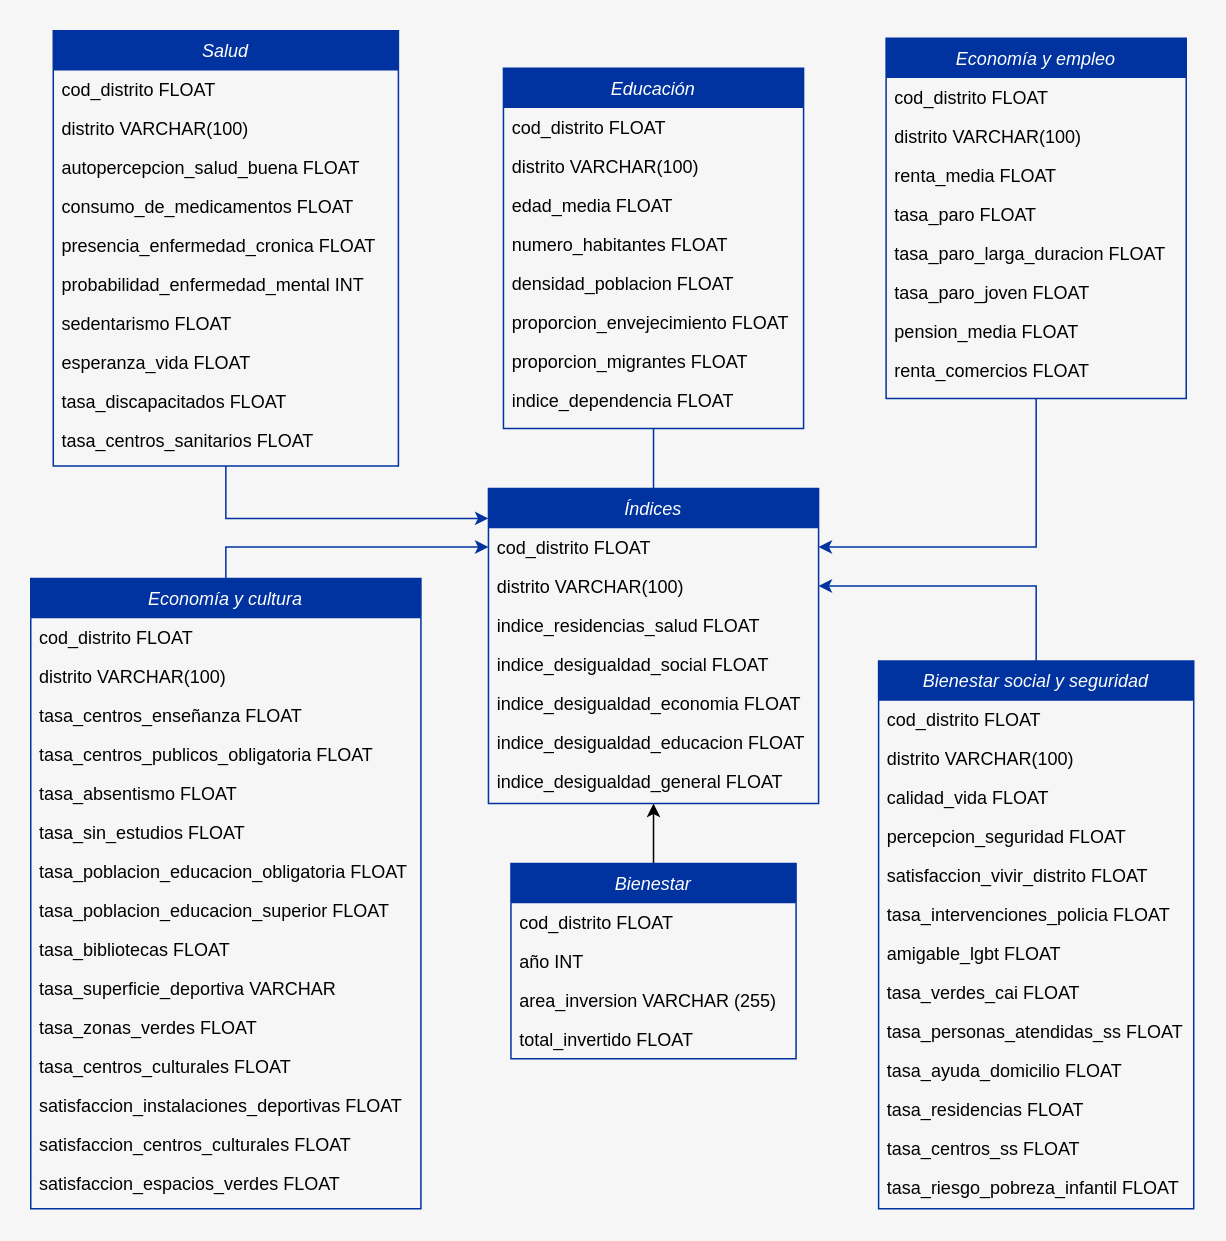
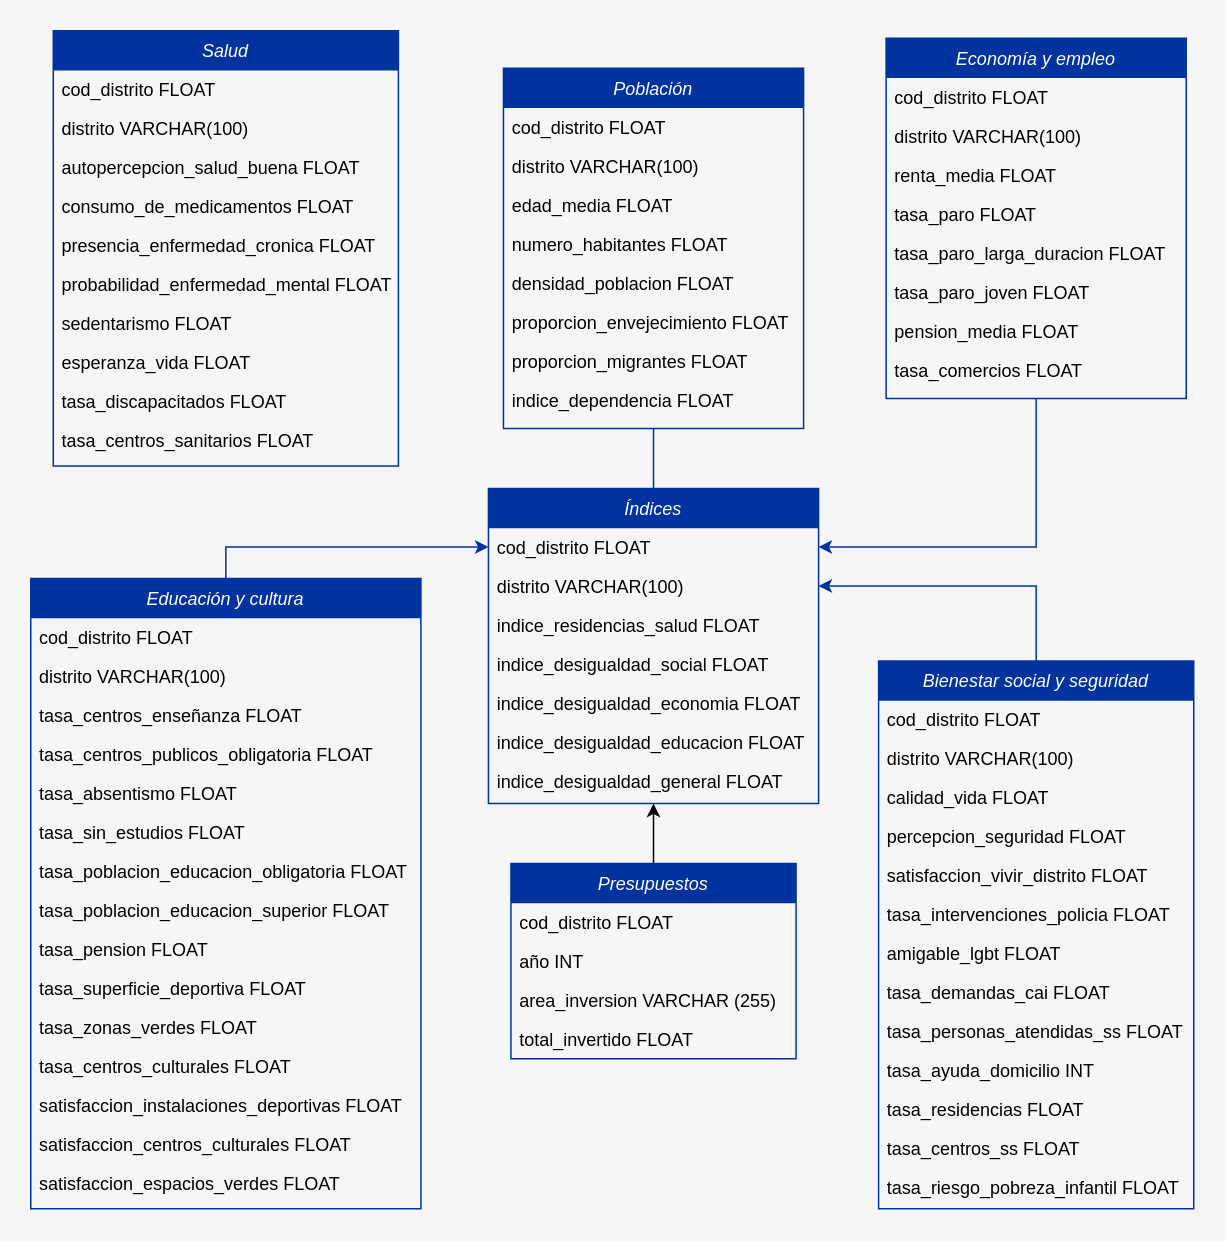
- <mxCell id="3" value="Educación" style="swimlane;fontStyle=2;align=center;verticalAlign=top;childLayout=stackLayout;horizontal=1;startSize=26;horizontalStack=0;resizeParent=1;resizeLast=0;collapsible=1;marginBottom=0;rounded=0;shadow=0;strokeWidth=1;fontColor=#ffffff;fillColor=#0033A0;strokeColor=#0033A0;" parent="1" vertex="1"><mxGeometry x="335" y="45" width="200" height="240" as="geometry"><mxRectangle x="230" y="140" width="160" height="26" as="alternateBounds" /></mxGeometry></mxCell>
+ <mxCell id="3" value="Población" style="swimlane;fontStyle=2;align=center;verticalAlign=top;childLayout=stackLayout;horizontal=1;startSize=26;horizontalStack=0;resizeParent=1;resizeLast=0;collapsible=1;marginBottom=0;rounded=0;shadow=0;strokeWidth=1;fontColor=#ffffff;fillColor=#0033A0;strokeColor=#0033A0;" parent="1" vertex="1"><mxGeometry x="335" y="45" width="200" height="240" as="geometry"><mxRectangle x="230" y="140" width="160" height="26" as="alternateBounds" /></mxGeometry></mxCell>
- <mxCell id="32" value="probabilidad_enfermedad_mental INT" style="text;align=left;verticalAlign=top;spacingLeft=4;spacingRight=4;overflow=hidden;rotatable=0;points=[[0,0.5],[1,0.5]];portConstraint=eastwest;" vertex="1" parent="26"><mxGeometry y="156" width="230" height="26" as="geometry" /></mxCell>
+ <mxCell id="32" value="probabilidad_enfermedad_mental FLOAT" style="text;align=left;verticalAlign=top;spacingLeft=4;spacingRight=4;overflow=hidden;rotatable=0;points=[[0,0.5],[1,0.5]];portConstraint=eastwest;" vertex="1" parent="26"><mxGeometry y="156" width="230" height="26" as="geometry" /></mxCell>
- <mxCell id="79" value="renta_comercios FLOAT" style="text;align=left;verticalAlign=top;spacingLeft=4;spacingRight=4;overflow=hidden;rotatable=0;points=[[0,0.5],[1,0.5]];portConstraint=eastwest;" vertex="1" parent="71"><mxGeometry y="208" width="200" height="26" as="geometry" /></mxCell>
+ <mxCell id="79" value="tasa_comercios FLOAT" style="text;align=left;verticalAlign=top;spacingLeft=4;spacingRight=4;overflow=hidden;rotatable=0;points=[[0,0.5],[1,0.5]];portConstraint=eastwest;" vertex="1" parent="71"><mxGeometry y="208" width="200" height="26" as="geometry" /></mxCell>
- <mxCell id="54" style="edgeStyle=orthogonalEdgeStyle;rounded=0;orthogonalLoop=1;jettySize=auto;html=1;exitX=0.5;exitY=1;exitDx=0;exitDy=0;entryX=0;entryY=0.095;entryDx=0;entryDy=0;entryPerimeter=0;strokeColor=#0033A0;" edge="1" parent="1" source="26" target="12"><mxGeometry relative="1" as="geometry" /></mxCell>
- <mxCell id="38" value="Economía y cultura" style="swimlane;fontStyle=2;align=center;verticalAlign=top;childLayout=stackLayout;horizontal=1;startSize=26;horizontalStack=0;resizeParent=1;resizeLast=0;collapsible=1;marginBottom=0;rounded=0;shadow=0;strokeWidth=1;fontColor=#FFFFFF;fillColor=#0033A0;strokeColor=#0033A0;" vertex="1" parent="1"><mxGeometry x="20" y="385" width="260" height="420" as="geometry"><mxRectangle x="230" y="140" width="160" height="26" as="alternateBounds" /></mxGeometry></mxCell>
+ <mxCell id="38" value="Educación y cultura" style="swimlane;fontStyle=2;align=center;verticalAlign=top;childLayout=stackLayout;horizontal=1;startSize=26;horizontalStack=0;resizeParent=1;resizeLast=0;collapsible=1;marginBottom=0;rounded=0;shadow=0;strokeWidth=1;fontColor=#FFFFFF;fillColor=#0033A0;strokeColor=#0033A0;" vertex="1" parent="1"><mxGeometry x="20" y="385" width="260" height="420" as="geometry"><mxRectangle x="230" y="140" width="160" height="26" as="alternateBounds" /></mxGeometry></mxCell>
- <mxCell id="21" value="Bienestar" style="swimlane;fontStyle=2;align=center;verticalAlign=top;childLayout=stackLayout;horizontal=1;startSize=26;horizontalStack=0;resizeParent=1;resizeLast=0;collapsible=1;marginBottom=0;rounded=0;shadow=0;strokeWidth=1;fontColor=#ffffff;fillColor=#0033A0;strokeColor=#0033A0;" vertex="1" parent="1"><mxGeometry x="340" y="575" width="190" height="130" as="geometry"><mxRectangle x="230" y="140" width="160" height="26" as="alternateBounds" /></mxGeometry></mxCell>
+ <mxCell id="21" value="Presupuestos" style="swimlane;fontStyle=2;align=center;verticalAlign=top;childLayout=stackLayout;horizontal=1;startSize=26;horizontalStack=0;resizeParent=1;resizeLast=0;collapsible=1;marginBottom=0;rounded=0;shadow=0;strokeWidth=1;fontColor=#ffffff;fillColor=#0033A0;strokeColor=#0033A0;" vertex="1" parent="1"><mxGeometry x="340" y="575" width="190" height="130" as="geometry"><mxRectangle x="230" y="140" width="160" height="26" as="alternateBounds" /></mxGeometry></mxCell>
- <mxCell id="47" value="tasa_bibliotecas FLOAT" style="text;align=left;verticalAlign=top;spacingLeft=4;spacingRight=4;overflow=hidden;rotatable=0;points=[[0,0.5],[1,0.5]];portConstraint=eastwest;" vertex="1" parent="38"><mxGeometry y="234" width="260" height="26" as="geometry" /></mxCell>
+ <mxCell id="47" value="tasa_pension FLOAT" style="text;align=left;verticalAlign=top;spacingLeft=4;spacingRight=4;overflow=hidden;rotatable=0;points=[[0,0.5],[1,0.5]];portConstraint=eastwest;" vertex="1" parent="38"><mxGeometry y="234" width="260" height="26" as="geometry" /></mxCell>
- <mxCell id="48" value="tasa_superficie_deportiva VARCHAR" style="text;align=left;verticalAlign=top;spacingLeft=4;spacingRight=4;overflow=hidden;rotatable=0;points=[[0,0.5],[1,0.5]];portConstraint=eastwest;" vertex="1" parent="38"><mxGeometry y="260" width="260" height="26" as="geometry" /></mxCell>
+ <mxCell id="48" value="tasa_superficie_deportiva FLOAT" style="text;align=left;verticalAlign=top;spacingLeft=4;spacingRight=4;overflow=hidden;rotatable=0;points=[[0,0.5],[1,0.5]];portConstraint=eastwest;" vertex="1" parent="38"><mxGeometry y="260" width="260" height="26" as="geometry" /></mxCell>
- <mxCell id="64" value="tasa_verdes_cai FLOAT" style="text;align=left;verticalAlign=top;spacingLeft=4;spacingRight=4;overflow=hidden;rotatable=0;points=[[0,0.5],[1,0.5]];portConstraint=eastwest;" vertex="1" parent="56"><mxGeometry y="208" width="210" height="26" as="geometry" /></mxCell>
+ <mxCell id="64" value="tasa_demandas_cai FLOAT" style="text;align=left;verticalAlign=top;spacingLeft=4;spacingRight=4;overflow=hidden;rotatable=0;points=[[0,0.5],[1,0.5]];portConstraint=eastwest;" vertex="1" parent="56"><mxGeometry y="208" width="210" height="26" as="geometry" /></mxCell>
- <mxCell id="66" value="tasa_ayuda_domicilio FLOAT" style="text;align=left;verticalAlign=top;spacingLeft=4;spacingRight=4;overflow=hidden;rotatable=0;points=[[0,0.5],[1,0.5]];portConstraint=eastwest;" vertex="1" parent="56"><mxGeometry y="260" width="210" height="26" as="geometry" /></mxCell>
+ <mxCell id="66" value="tasa_ayuda_domicilio INT" style="text;align=left;verticalAlign=top;spacingLeft=4;spacingRight=4;overflow=hidden;rotatable=0;points=[[0,0.5],[1,0.5]];portConstraint=eastwest;" vertex="1" parent="56"><mxGeometry y="260" width="210" height="26" as="geometry" /></mxCell>
